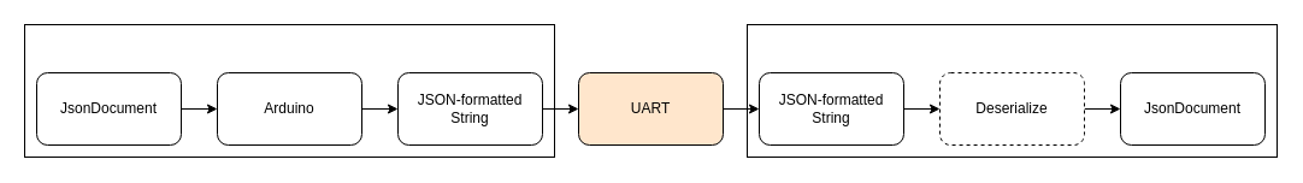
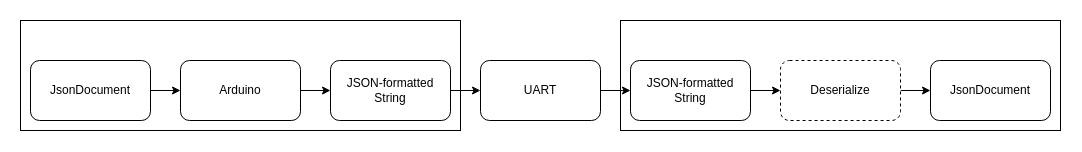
- <mxCell id="16" value="UART" style="rounded=1;whiteSpace=wrap;html=1;fillColor=#ffe6cc;" parent="1" vertex="1"><mxGeometry x="480" y="60" width="120" height="60" as="geometry" /></mxCell>
+ <mxCell id="16" value="UART" style="rounded=1;whiteSpace=wrap;html=1;" parent="1" vertex="1"><mxGeometry x="480" y="60" width="120" height="60" as="geometry" /></mxCell>
